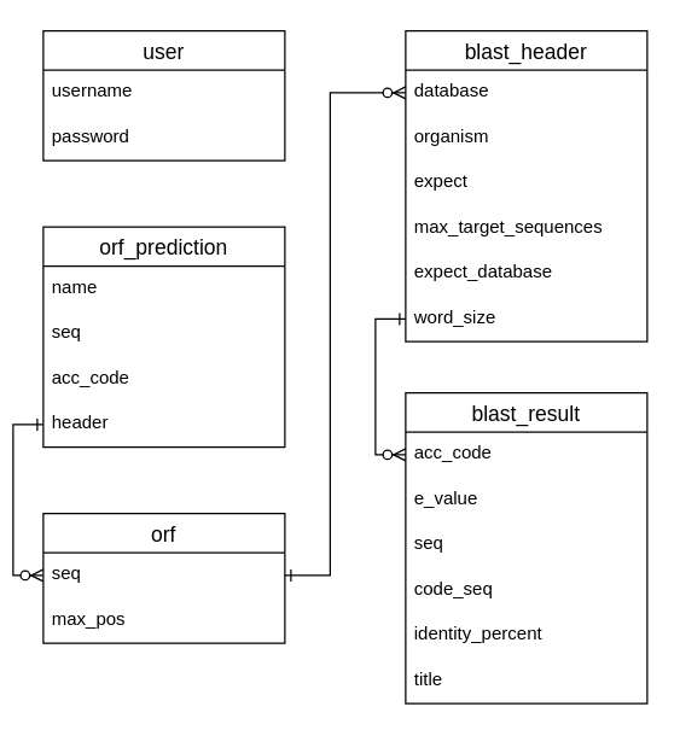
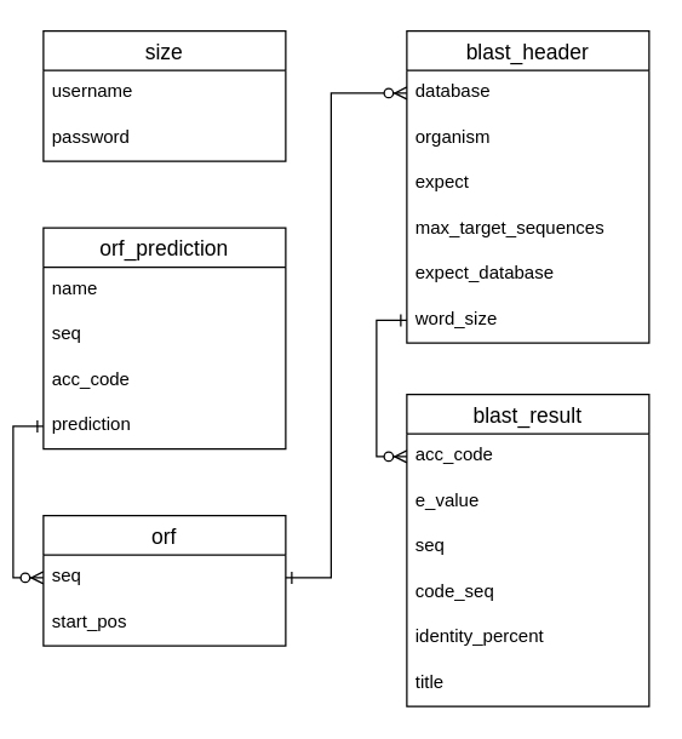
- <mxCell id="2" value="user" style="swimlane;fontStyle=0;childLayout=stackLayout;horizontal=1;startSize=26;horizontalStack=0;resizeParent=1;resizeParentMax=0;resizeLast=0;collapsible=1;marginBottom=0;align=center;fontSize=14;" vertex="1" parent="1"><mxGeometry x="20" y="20" width="160" height="86" as="geometry" /></mxCell>
+ <mxCell id="2" value="size" style="swimlane;fontStyle=0;childLayout=stackLayout;horizontal=1;startSize=26;horizontalStack=0;resizeParent=1;resizeParentMax=0;resizeLast=0;collapsible=1;marginBottom=0;align=center;fontSize=14;" vertex="1" parent="1"><mxGeometry x="20" y="20" width="160" height="86" as="geometry" /></mxCell>
- <mxCell id="9" value="header" style="text;strokeColor=none;fillColor=none;spacingLeft=4;spacingRight=4;overflow=hidden;rotatable=0;points=[[0,0.5],[1,0.5]];portConstraint=eastwest;fontSize=12;" vertex="1" parent="5"><mxGeometry y="116" width="160" height="30" as="geometry" /></mxCell>
+ <mxCell id="9" value="prediction" style="text;strokeColor=none;fillColor=none;spacingLeft=4;spacingRight=4;overflow=hidden;rotatable=0;points=[[0,0.5],[1,0.5]];portConstraint=eastwest;fontSize=12;" vertex="1" parent="5"><mxGeometry y="116" width="160" height="30" as="geometry" /></mxCell>
- <mxCell id="12" value="max_pos" style="text;strokeColor=none;fillColor=none;spacingLeft=4;spacingRight=4;overflow=hidden;rotatable=0;points=[[0,0.5],[1,0.5]];portConstraint=eastwest;fontSize=12;" vertex="1" parent="10"><mxGeometry y="56" width="160" height="30" as="geometry" /></mxCell>
+ <mxCell id="12" value="start_pos" style="text;strokeColor=none;fillColor=none;spacingLeft=4;spacingRight=4;overflow=hidden;rotatable=0;points=[[0,0.5],[1,0.5]];portConstraint=eastwest;fontSize=12;" vertex="1" parent="10"><mxGeometry y="56" width="160" height="30" as="geometry" /></mxCell>
